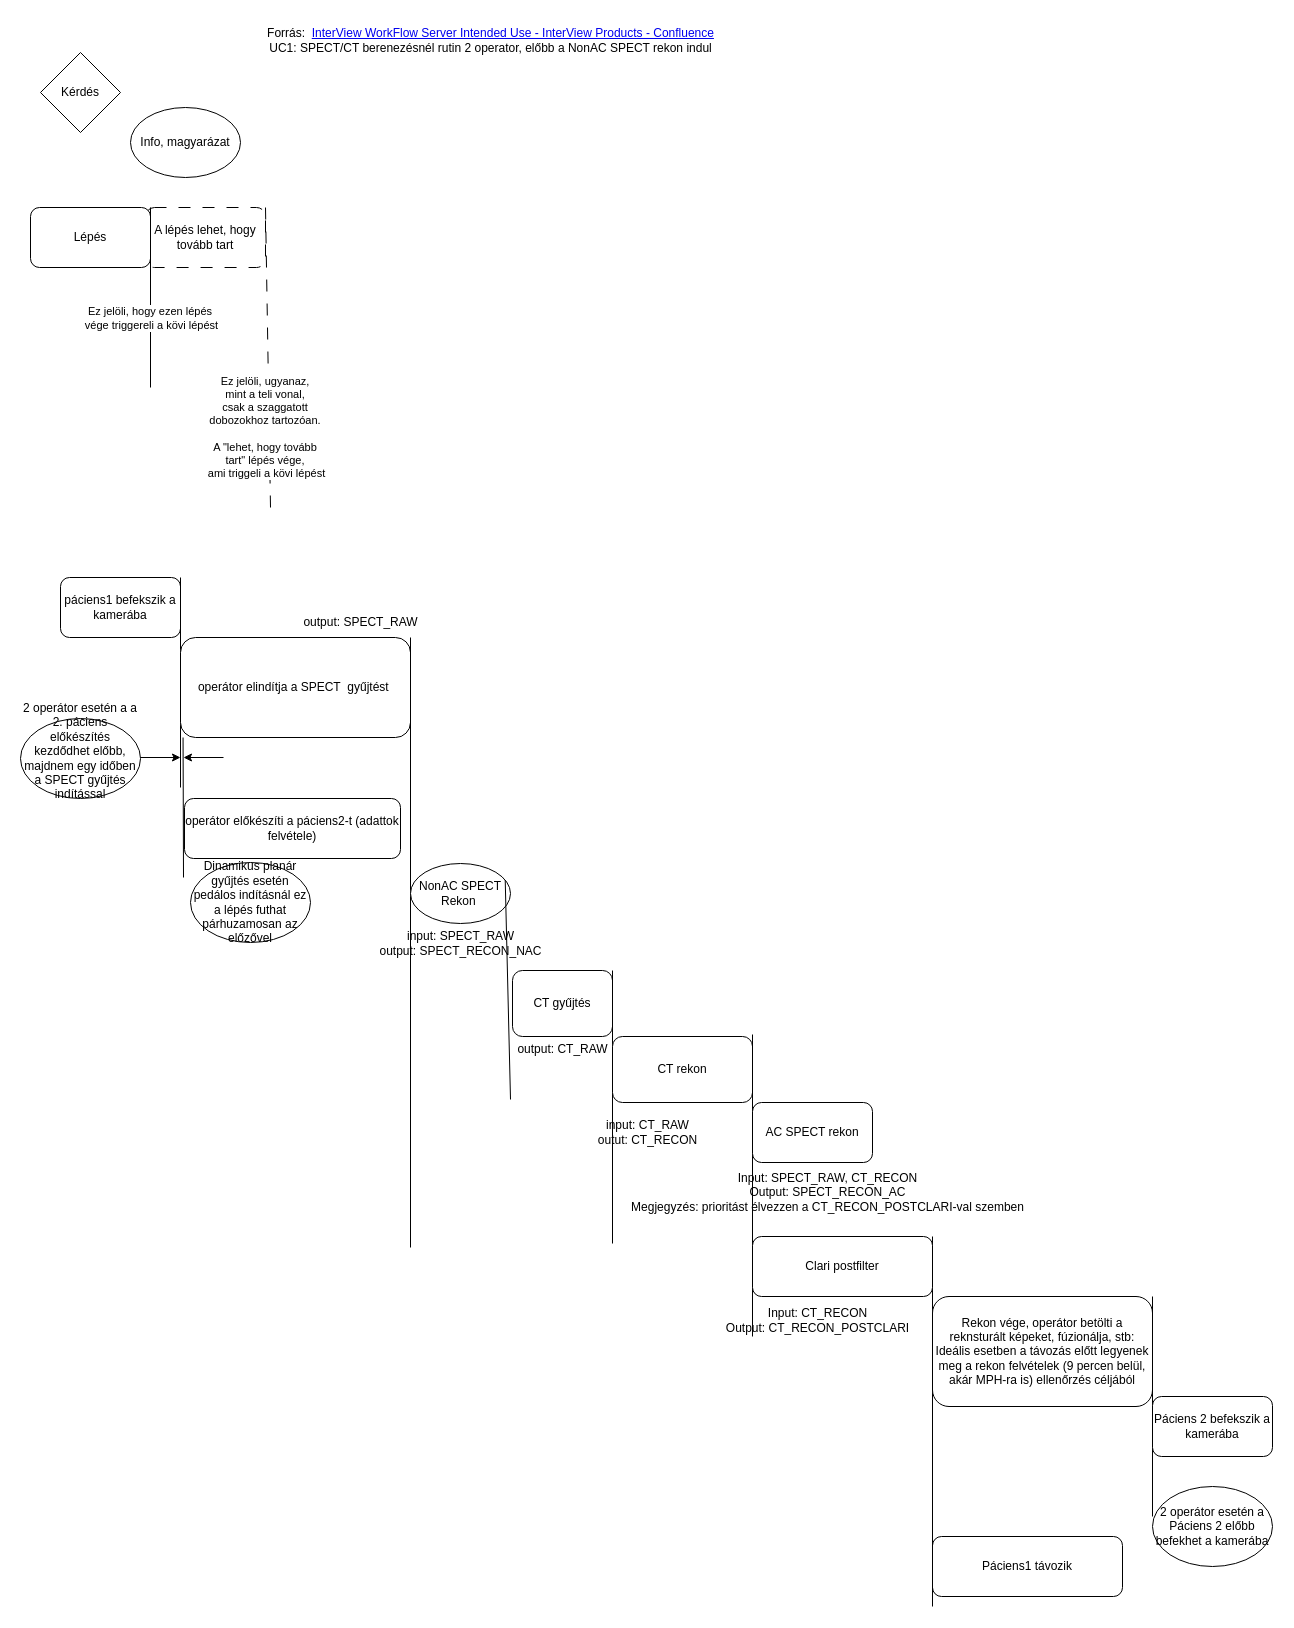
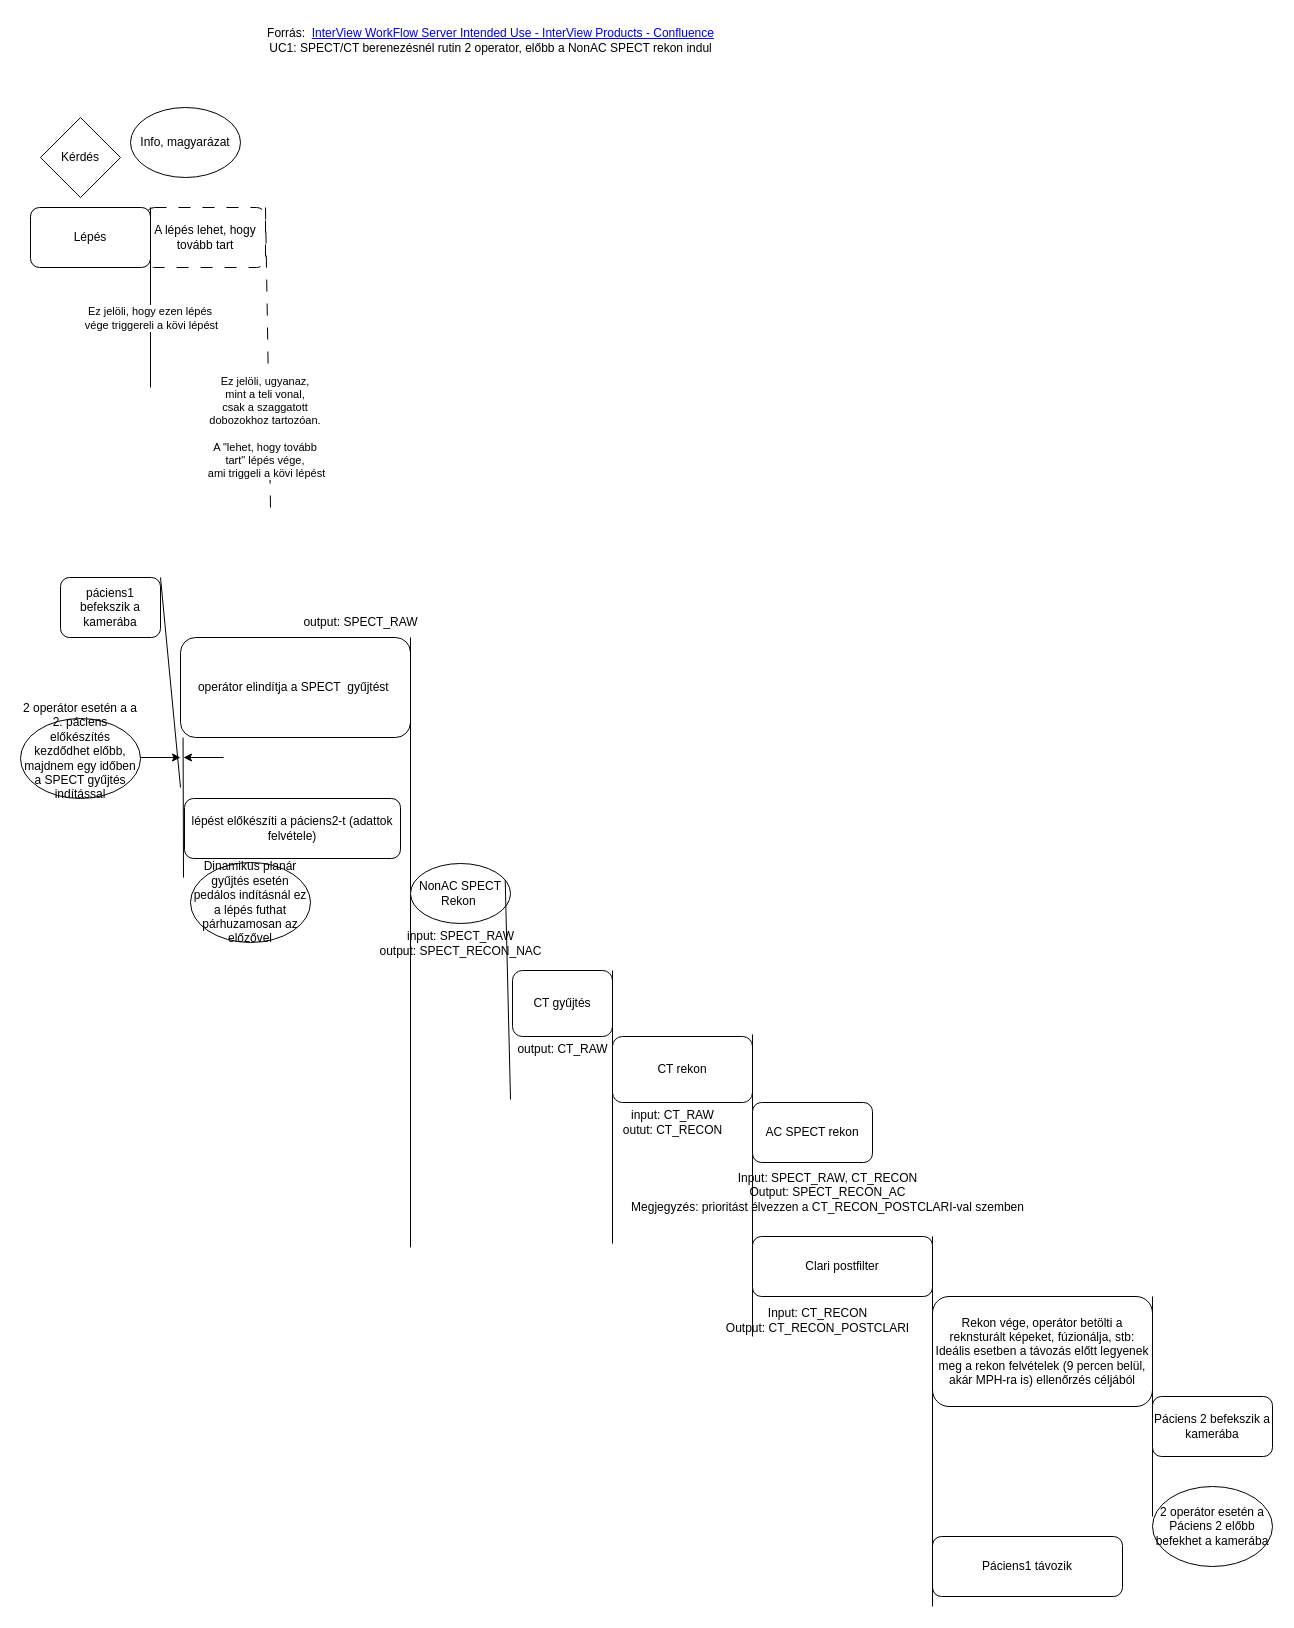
- <mxCell id="8" value="Kérdés" style="rhombus;whiteSpace=wrap;html=1;" vertex="1" parent="1"><mxGeometry x="40" y="52" width="80" height="80" as="geometry" /></mxCell>
+ <mxCell id="8" value="Kérdés" style="rhombus;whiteSpace=wrap;html=1;" vertex="1" parent="1"><mxGeometry x="40" y="117" width="80" height="80" as="geometry" /></mxCell>
- <mxCell id="3" value="páciens1 befekszik a kamerába" style="rounded=1;whiteSpace=wrap;html=1;" vertex="1" parent="1"><mxGeometry x="60" y="577" width="120" height="60" as="geometry" /></mxCell>
+ <mxCell id="3" value="páciens1 befekszik a kamerába" style="rounded=1;whiteSpace=wrap;html=1;" vertex="1" parent="1"><mxGeometry x="60" y="577" width="100" height="60" as="geometry" /></mxCell>
- <mxCell id="6" value="&lt;div&gt;operátor előkészíti a páciens2-t (adattok felvétele)&lt;/div&gt;" style="rounded=1;whiteSpace=wrap;html=1;" vertex="1" parent="1"><mxGeometry x="184" y="798" width="216" height="60" as="geometry" /></mxCell>
+ <mxCell id="6" value="&lt;div&gt;lépést előkészíti a páciens2-t (adattok felvétele)&lt;/div&gt;" style="rounded=1;whiteSpace=wrap;html=1;" vertex="1" parent="1"><mxGeometry x="184" y="798" width="216" height="60" as="geometry" /></mxCell>
- <mxCell id="26" value="&lt;div&gt;input: CT_RAW&lt;/div&gt;&lt;div&gt;outut: CT_RECON&lt;/div&gt;" style="text;html=1;align=center;verticalAlign=middle;resizable=0;points=[];autosize=1;strokeColor=none;fillColor=none;" vertex="1" parent="1"><mxGeometry x="587" y="1112" width="120" height="40" as="geometry" /></mxCell>
+ <mxCell id="26" value="&lt;div&gt;input: CT_RAW&lt;/div&gt;&lt;div&gt;outut: CT_RECON&lt;/div&gt;" style="text;html=1;align=center;verticalAlign=middle;resizable=0;points=[];autosize=1;strokeColor=none;fillColor=none;" vertex="1" parent="1"><mxGeometry x="612" y="1102" width="120" height="40" as="geometry" /></mxCell>
